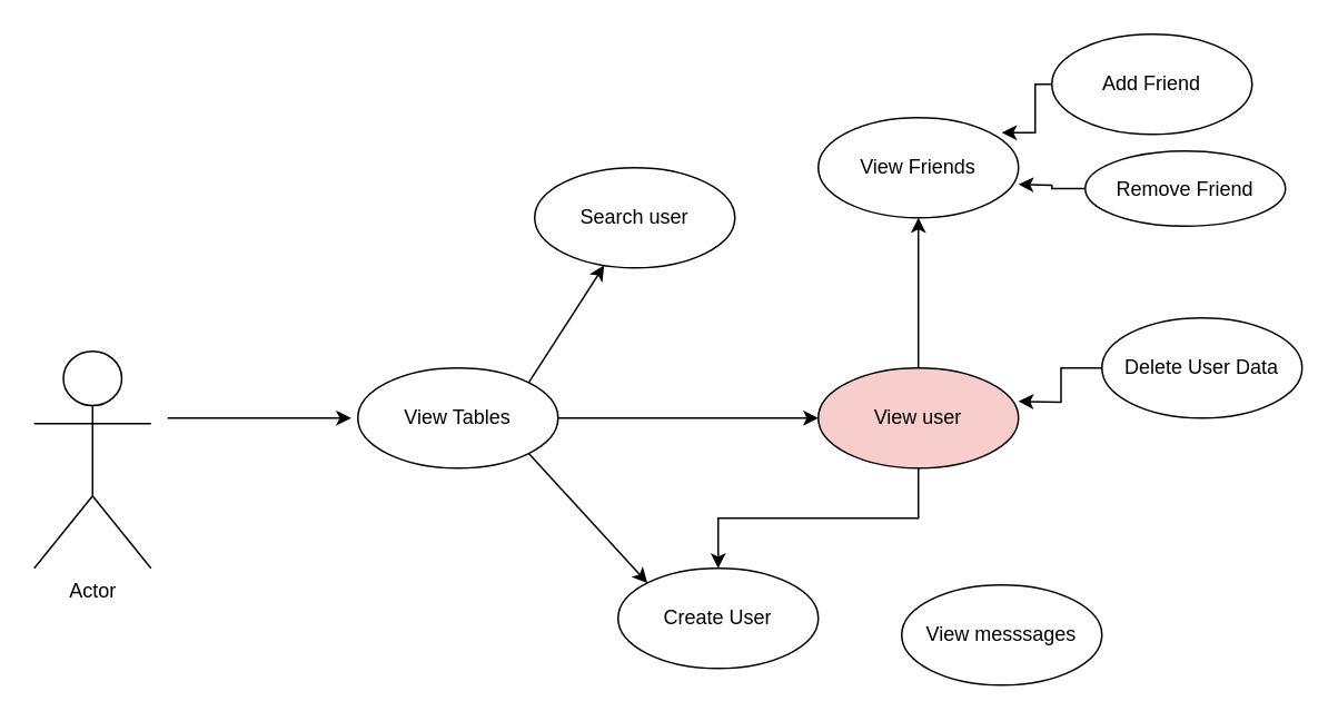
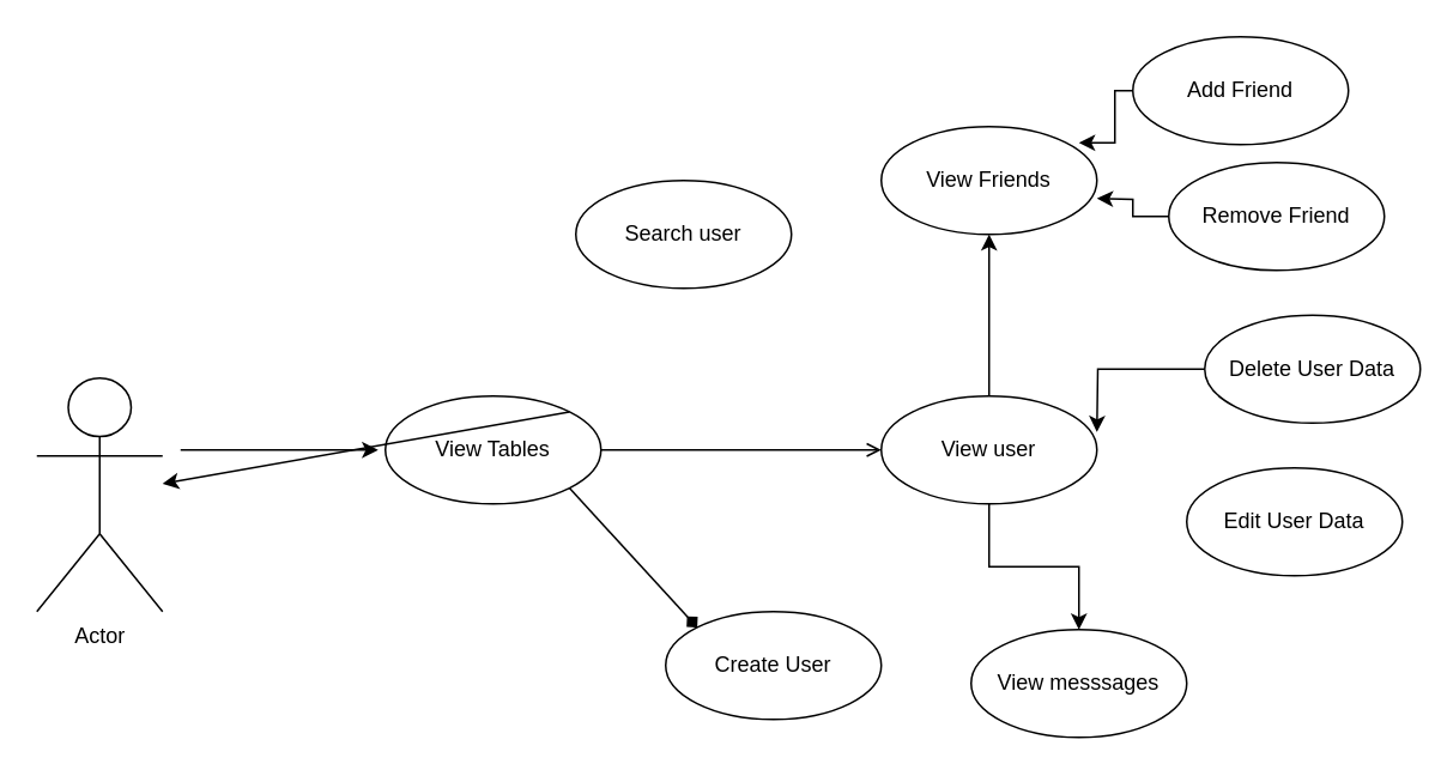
- <mxCell id="16" value="Remove Friend" style="ellipse;whiteSpace=wrap;html=1;" vertex="1" parent="1"><mxGeometry x="650" y="90" width="120" height="45" as="geometry" /></mxCell>
+ <mxCell id="16" value="Remove Friend" style="ellipse;whiteSpace=wrap;html=1;" vertex="1" parent="1"><mxGeometry x="650" y="90" width="120" height="60" as="geometry" /></mxCell>
- <mxCell id="5" value="" style="endArrow=classic;html=1;exitX=1;exitY=0;exitDx=0;exitDy=0;" parent="1" edge="1" target="6" source="4"><mxGeometry width="50" height="50" relative="1" as="geometry"><mxPoint x="274" y="220" as="sourcePoint" /><mxPoint x="290" y="194" as="targetPoint" /></mxGeometry></mxCell>
+ <mxCell id="5" value="" style="endArrow=classic;html=1;exitX=1;exitY=0;exitDx=0;exitDy=0;" parent="1" edge="1" target="2" source="4"><mxGeometry width="50" height="50" relative="1" as="geometry"><mxPoint x="274" y="220" as="sourcePoint" /><mxPoint x="290" y="194" as="targetPoint" /></mxGeometry></mxCell>
- <mxCell id="20" value="Delete User Data" style="ellipse;whiteSpace=wrap;html=1;" vertex="1" parent="1"><mxGeometry x="660" y="190" width="120" height="60" as="geometry" /></mxCell>
+ <mxCell id="20" value="Delete User Data" style="ellipse;whiteSpace=wrap;html=1;" vertex="1" parent="1"><mxGeometry x="670" y="175" width="120" height="60" as="geometry" /></mxCell>
- <mxCell id="9" value="" style="endArrow=classic;html=1;exitX=1;exitY=0.5;exitDx=0;exitDy=0;entryX=0;entryY=0.5;entryDx=0;entryDy=0;" edge="1" parent="1" source="4" target="8"><mxGeometry width="50" height="50" relative="1" as="geometry"><mxPoint x="340" y="260" as="sourcePoint" /><mxPoint x="390" y="210" as="targetPoint" /></mxGeometry></mxCell>
+ <mxCell id="9" value="" style="endArrow=open;html=1;exitX=1;exitY=0.5;exitDx=0;exitDy=0;entryX=0;entryY=0.5;entryDx=0;entryDy=0;" edge="1" parent="1" source="4" target="8"><mxGeometry width="50" height="50" relative="1" as="geometry"><mxPoint x="340" y="260" as="sourcePoint" /><mxPoint x="390" y="210" as="targetPoint" /></mxGeometry></mxCell>
- <mxCell id="8" value="View user" style="ellipse;whiteSpace=wrap;html=1;fillColor=#f8cecc;" vertex="1" parent="1"><mxGeometry x="490" y="220" width="120" height="60" as="geometry" /></mxCell>
+ <mxCell id="8" value="View user" style="ellipse;whiteSpace=wrap;html=1;" vertex="1" parent="1"><mxGeometry x="490" y="220" width="120" height="60" as="geometry" /></mxCell>
+ <mxCell id="21" value="Edit User Data" style="ellipse;whiteSpace=wrap;html=1;" vertex="1" parent="1"><mxGeometry x="660" y="260" width="120" height="60" as="geometry" /></mxCell>
- <mxCell id="7" style="edgeStyle=orthogonalEdgeStyle;rounded=0;orthogonalLoop=1;jettySize=auto;html=1;" edge="1" parent="1" source="8" target="10"><mxGeometry relative="1" as="geometry" /></mxCell>
+ <mxCell id="7" style="edgeStyle=orthogonalEdgeStyle;rounded=0;orthogonalLoop=1;jettySize=auto;html=1;entryX=0.5;entryY=0;entryDx=0;entryDy=0;" edge="1" parent="1" source="8" target="14"><mxGeometry relative="1" as="geometry" /></mxCell>
- <mxCell id="11" value="" style="endArrow=classic;html=1;exitX=1;exitY=1;exitDx=0;exitDy=0;entryX=0;entryY=0;entryDx=0;entryDy=0;" edge="1" parent="1" source="4" target="10"><mxGeometry width="50" height="50" relative="1" as="geometry"><mxPoint x="340" y="260" as="sourcePoint" /><mxPoint x="390" y="210" as="targetPoint" /></mxGeometry></mxCell>
+ <mxCell id="11" value="" style="endArrow=diamond;html=1;exitX=1;exitY=1;exitDx=0;exitDy=0;entryX=0;entryY=0;entryDx=0;entryDy=0;" edge="1" parent="1" source="4" target="10"><mxGeometry width="50" height="50" relative="1" as="geometry"><mxPoint x="340" y="260" as="sourcePoint" /><mxPoint x="390" y="210" as="targetPoint" /></mxGeometry></mxCell>
